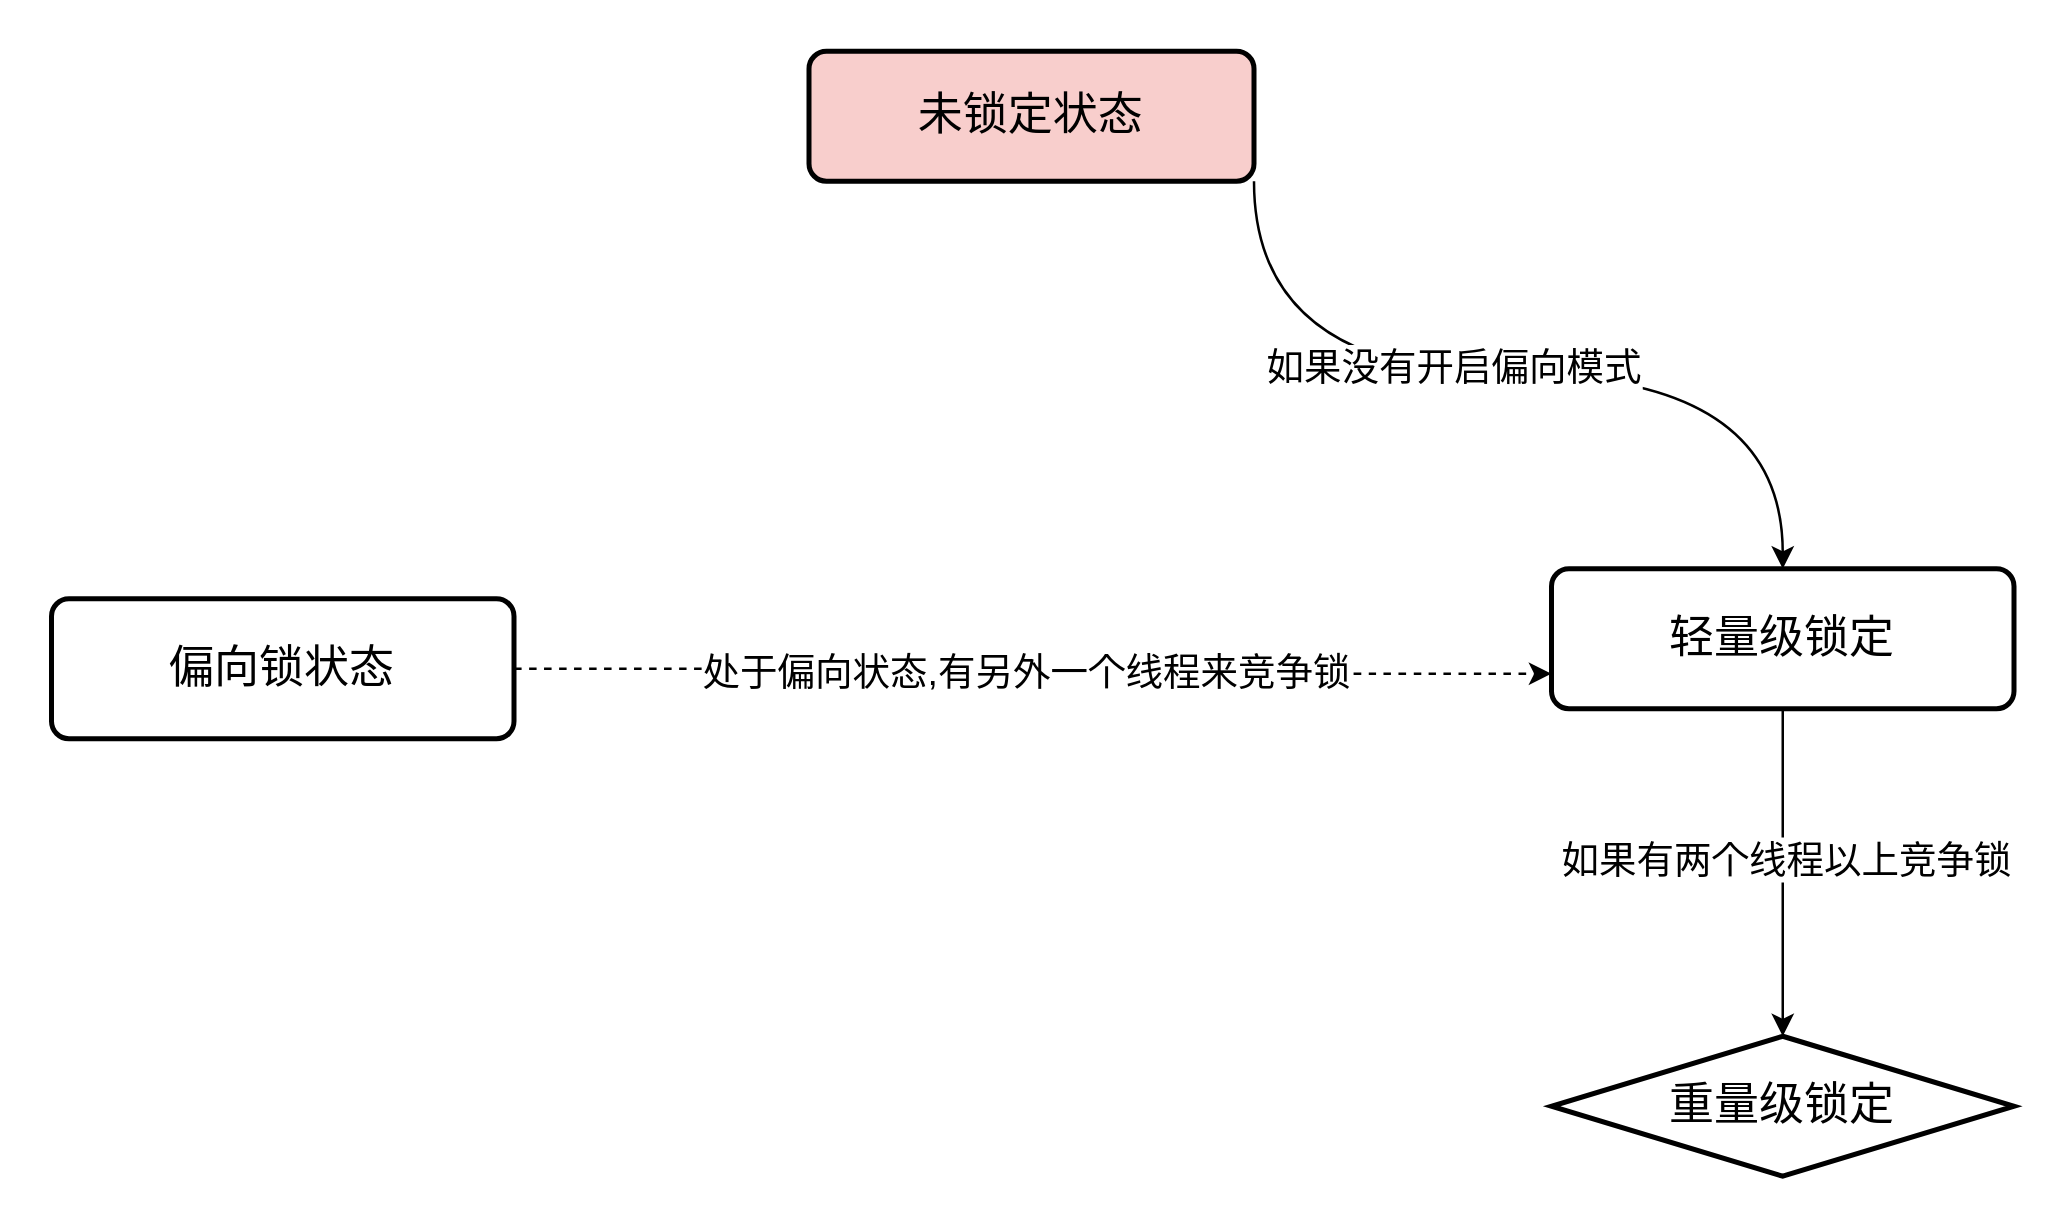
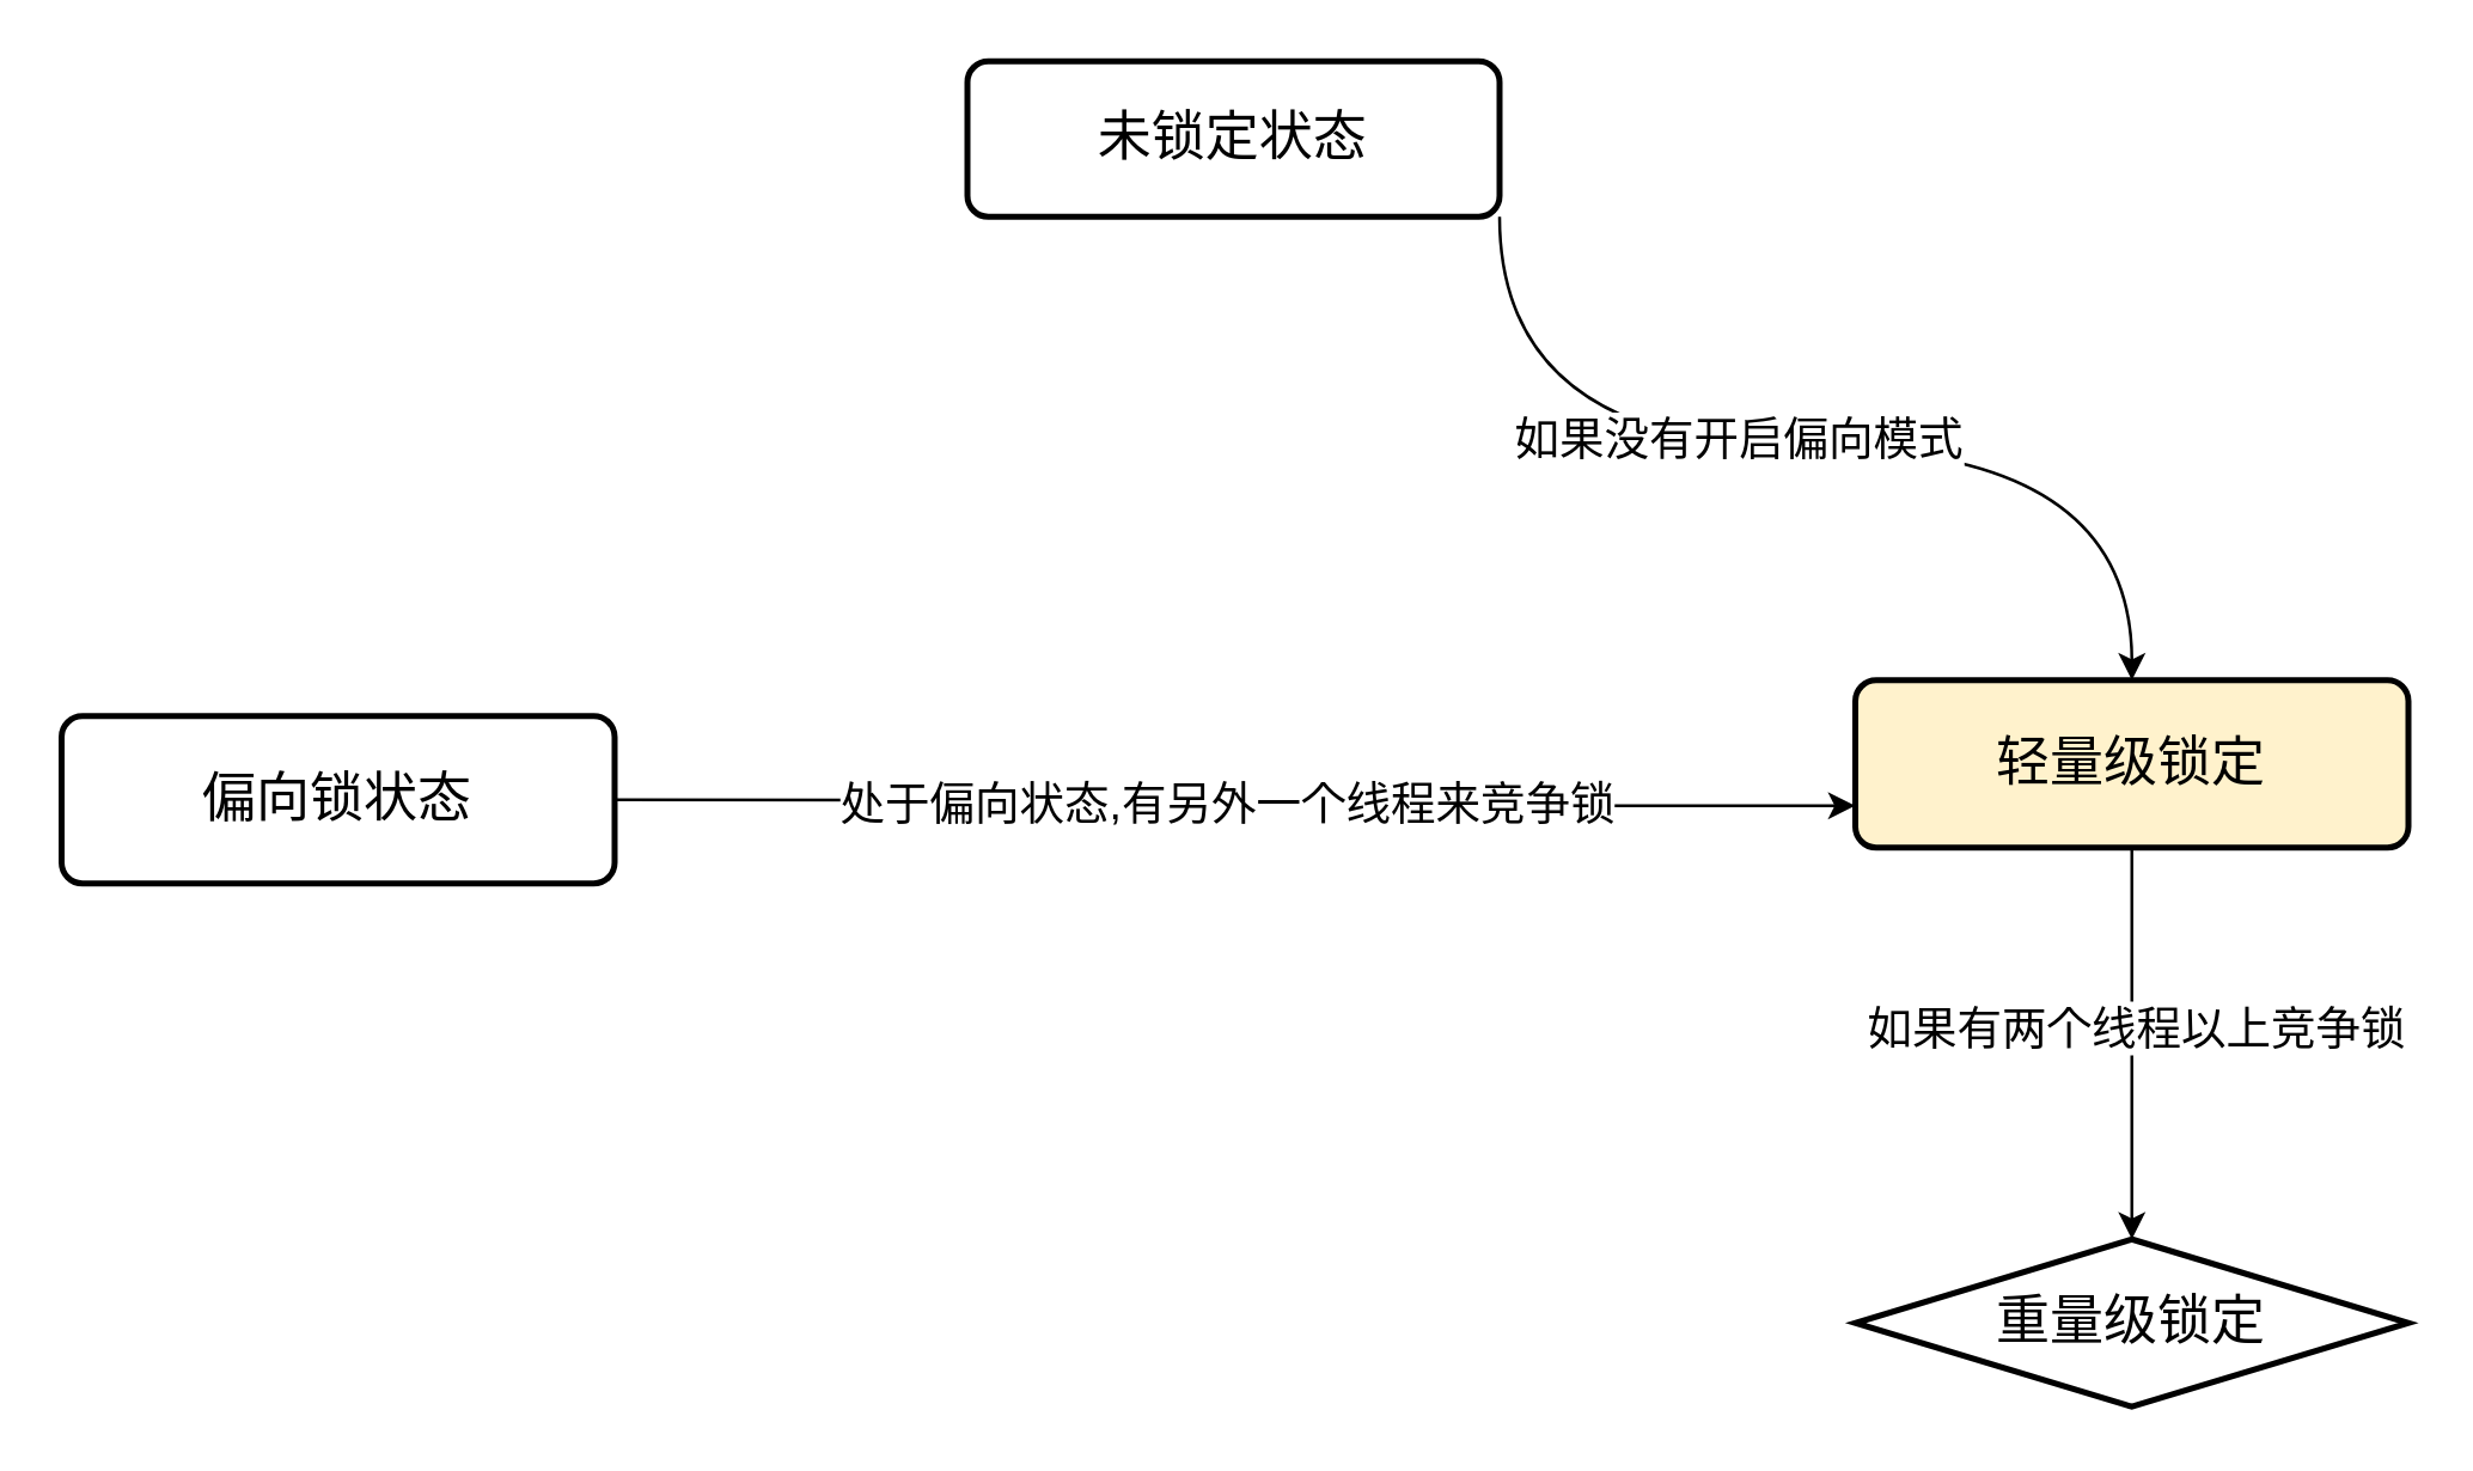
- <mxCell id="4" value="未锁定状态" style="rounded=1;whiteSpace=wrap;html=1;absoluteArcSize=1;arcSize=14;strokeWidth=2;fontSize=18;fillColor=#f8cecc;" vertex="1" parent="1"><mxGeometry x="323" y="20" width="178" height="52" as="geometry" /></mxCell>
+ <mxCell id="4" value="未锁定状态" style="rounded=1;whiteSpace=wrap;html=1;absoluteArcSize=1;arcSize=14;strokeWidth=2;fontSize=18;" vertex="1" parent="1"><mxGeometry x="323" y="20" width="178" height="52" as="geometry" /></mxCell>
- <mxCell id="10" value="轻量级锁定" style="rounded=1;whiteSpace=wrap;html=1;absoluteArcSize=1;arcSize=14;strokeWidth=2;fontSize=18;" vertex="1" parent="1"><mxGeometry x="620" y="227" width="185" height="56" as="geometry" /></mxCell>
+ <mxCell id="10" value="轻量级锁定" style="rounded=1;whiteSpace=wrap;html=1;absoluteArcSize=1;arcSize=14;strokeWidth=2;fontSize=18;fillColor=#fff2cc;" vertex="1" parent="1"><mxGeometry x="620" y="227" width="185" height="56" as="geometry" /></mxCell>
- <mxCell id="5" style="edgeStyle=orthogonalEdgeStyle;rounded=0;orthogonalLoop=1;jettySize=auto;html=1;exitX=1;exitY=0.5;exitDx=0;exitDy=0;entryX=0;entryY=0.75;entryDx=0;entryDy=0;elbow=vertical;curved=1;fontSize=14;dashed=1;" edge="1" parent="1" source="7" target="10"><mxGeometry relative="1" as="geometry" /></mxCell>
+ <mxCell id="5" style="edgeStyle=orthogonalEdgeStyle;rounded=0;orthogonalLoop=1;jettySize=auto;html=1;exitX=1;exitY=0.5;exitDx=0;exitDy=0;entryX=0;entryY=0.75;entryDx=0;entryDy=0;elbow=vertical;curved=1;fontSize=14;" edge="1" parent="1" source="7" target="10"><mxGeometry relative="1" as="geometry" /></mxCell>
